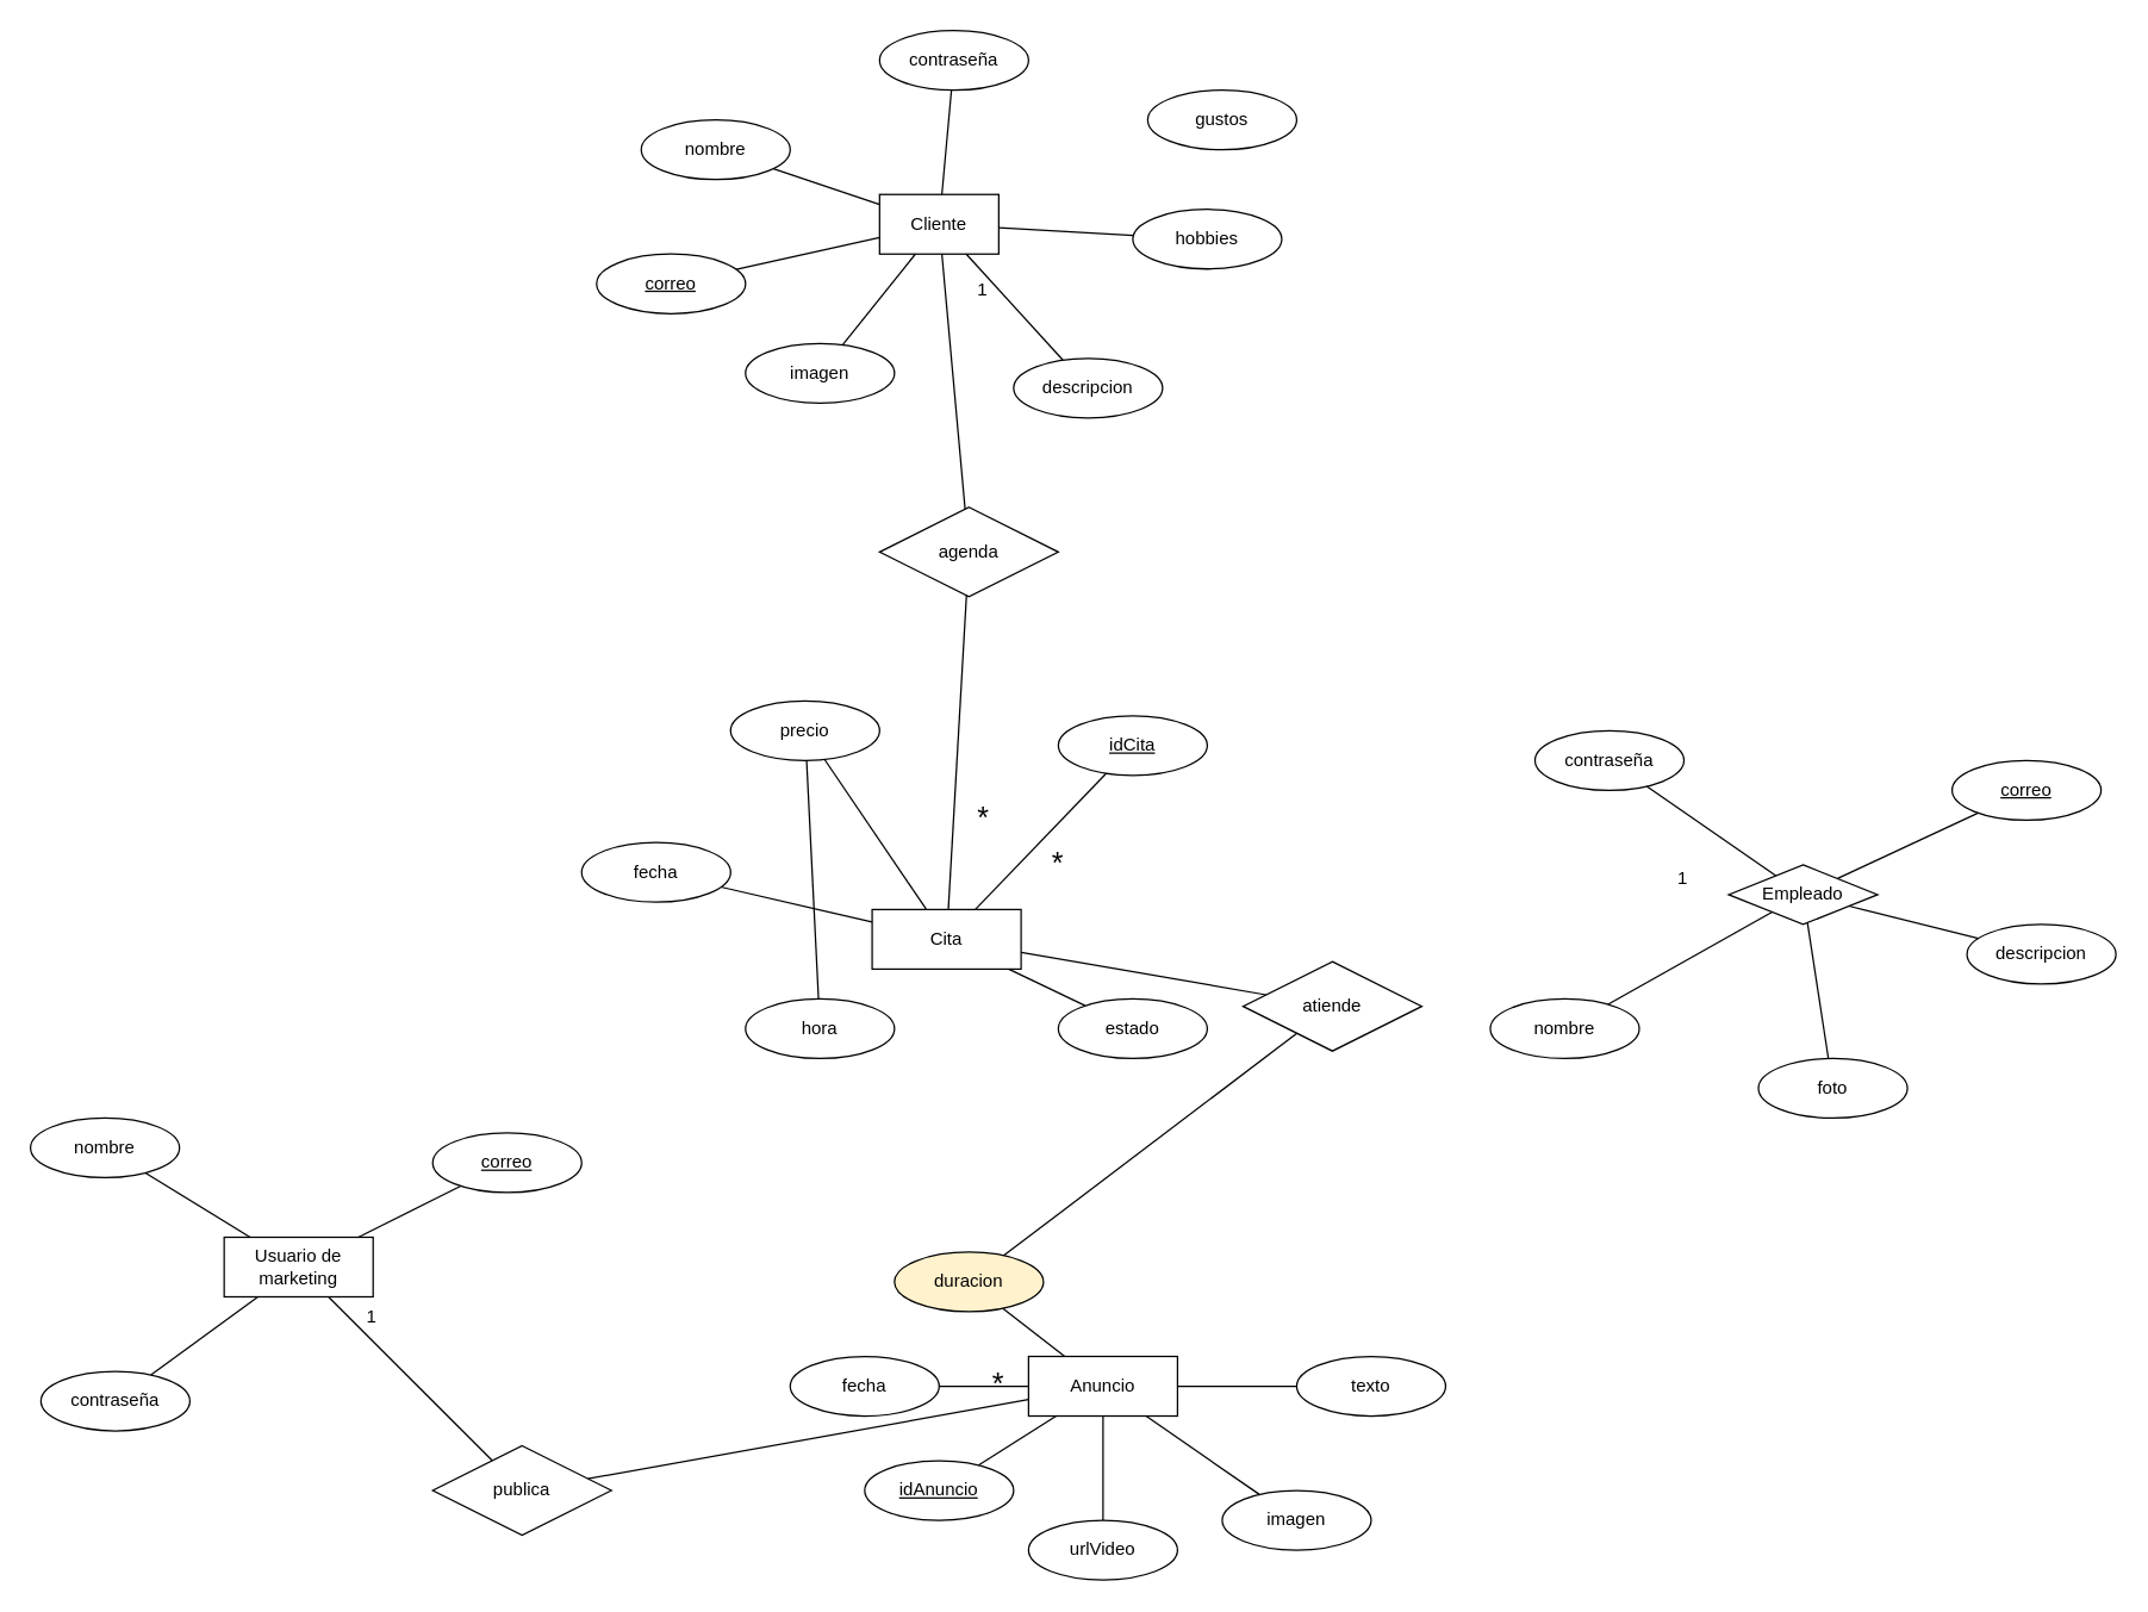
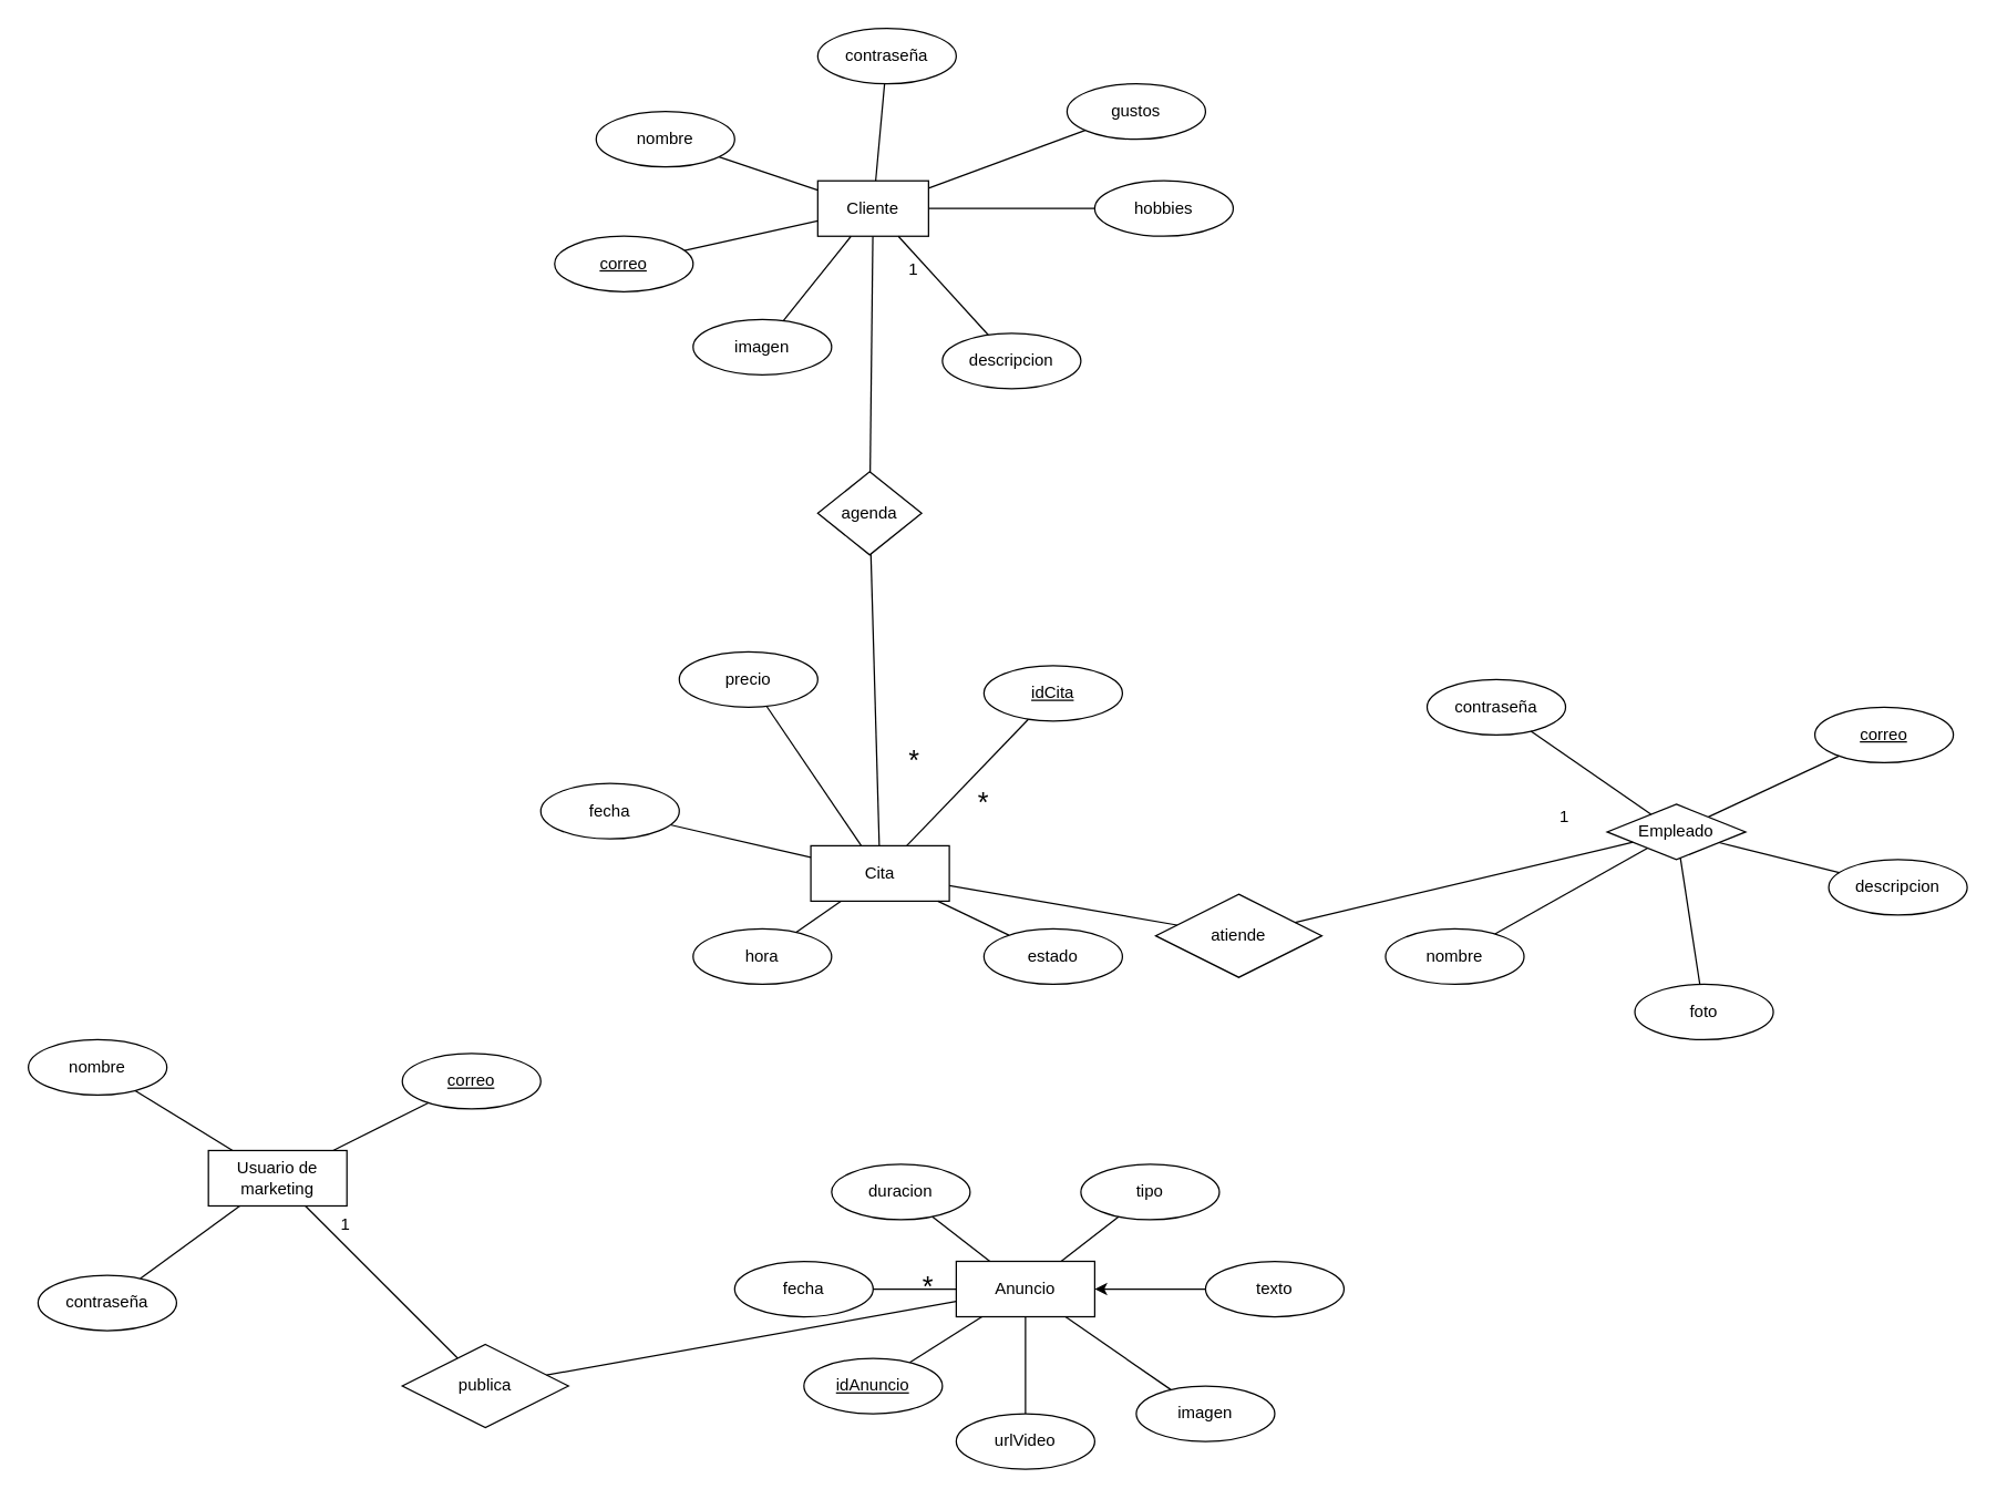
+ <mxCell id="14" value="" style="endArrow=none;html=1;rounded=0;" edge="1" parent="1" source="8" target="2"><mxGeometry relative="1" as="geometry"><mxPoint x="771" y="167" as="sourcePoint" /><mxPoint x="700" y="163" as="targetPoint" /></mxGeometry></mxCell>
- <mxCell id="7" value="hobbies" style="ellipse;whiteSpace=wrap;html=1;align=center;" vertex="1" parent="1"><mxGeometry x="760" y="140" width="100" height="40" as="geometry" /></mxCell>
+ <mxCell id="7" value="hobbies" style="ellipse;whiteSpace=wrap;html=1;align=center;" vertex="1" parent="1"><mxGeometry x="790" y="130" width="100" height="40" as="geometry" /></mxCell>
- <mxCell id="28" value="agenda" style="shape=rhombus;perimeter=rhombusPerimeter;whiteSpace=wrap;html=1;align=center;" vertex="1" parent="1"><mxGeometry x="590" y="340" width="120" height="60" as="geometry" /></mxCell>
+ <mxCell id="28" value="agenda" style="shape=rhombus;perimeter=rhombusPerimeter;whiteSpace=wrap;html=1;align=center;" vertex="1" parent="1"><mxGeometry x="590" y="340" width="75" height="60" as="geometry" /></mxCell>
- <mxCell id="24" value="" style="endArrow=none;html=1;rounded=0;" edge="1" parent="1" source="19" target="20"><mxGeometry relative="1" as="geometry"><mxPoint x="500" y="594" as="sourcePoint" /><mxPoint x="610" y="591" as="targetPoint" /></mxGeometry></mxCell>
+ <mxCell id="24" value="" style="endArrow=none;html=1;rounded=0;" edge="1" parent="1" source="19" target="17"><mxGeometry relative="1" as="geometry"><mxPoint x="500" y="594" as="sourcePoint" /><mxPoint x="610" y="591" as="targetPoint" /></mxGeometry></mxCell>
- <mxCell id="46" value="" style="endArrow=none;html=1;rounded=0;" edge="1" parent="1" source="44" target="59"><mxGeometry relative="1" as="geometry"><mxPoint x="890" y="470" as="sourcePoint" /><mxPoint x="1050" y="470" as="targetPoint" /></mxGeometry></mxCell>
+ <mxCell id="46" value="" style="endArrow=none;html=1;rounded=0;" edge="1" parent="1" source="44" target="33"><mxGeometry relative="1" as="geometry"><mxPoint x="890" y="470" as="sourcePoint" /><mxPoint x="1050" y="470" as="targetPoint" /></mxGeometry></mxCell>
- <mxCell id="59" value="duracion" style="ellipse;whiteSpace=wrap;html=1;align=center;fillColor=#fff2cc;" vertex="1" parent="1"><mxGeometry x="600" y="840" width="100" height="40" as="geometry" /></mxCell>
+ <mxCell id="59" value="duracion" style="ellipse;whiteSpace=wrap;html=1;align=center;" vertex="1" parent="1"><mxGeometry x="600" y="840" width="100" height="40" as="geometry" /></mxCell>
+ <mxCell id="60" value="tipo" style="ellipse;whiteSpace=wrap;html=1;align=center;" vertex="1" parent="1"><mxGeometry x="780" y="840" width="100" height="40" as="geometry" /></mxCell>
+ <mxCell id="69" value="" style="endArrow=none;html=1;rounded=0;" edge="1" parent="1" source="60" target="56"><mxGeometry relative="1" as="geometry"><mxPoint x="880" y="940" as="sourcePoint" /><mxPoint x="800" y="940" as="targetPoint" /></mxGeometry></mxCell>
- <mxCell id="68" value="" style="endArrow=none;html=1;rounded=0;" edge="1" parent="1" source="61" target="56"><mxGeometry relative="1" as="geometry"><mxPoint x="855" y="1013" as="sourcePoint" /><mxPoint x="779" y="960" as="targetPoint" /></mxGeometry></mxCell>
+ <mxCell id="68" value="" style="endArrow=classic;html=1;rounded=0;" edge="1" parent="1" source="61" target="56"><mxGeometry relative="1" as="geometry"><mxPoint x="855" y="1013" as="sourcePoint" /><mxPoint x="779" y="960" as="targetPoint" /></mxGeometry></mxCell>
